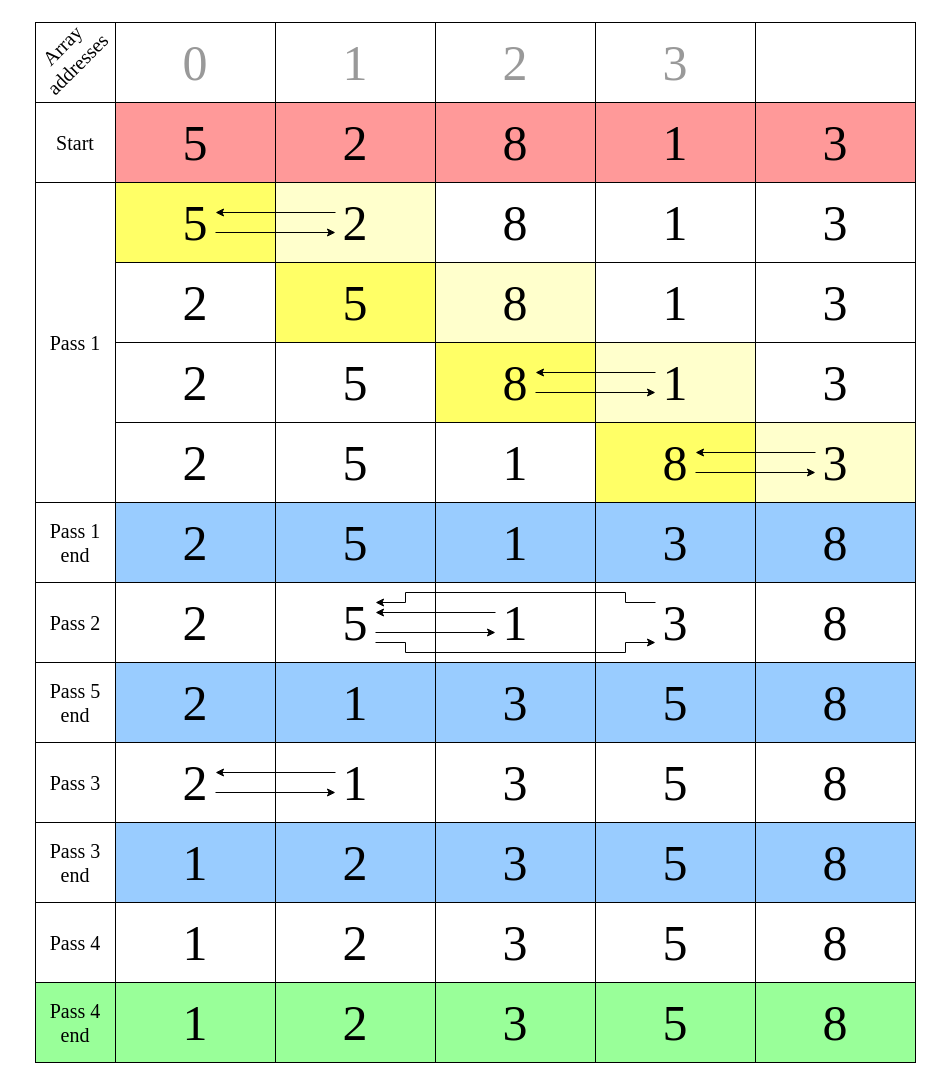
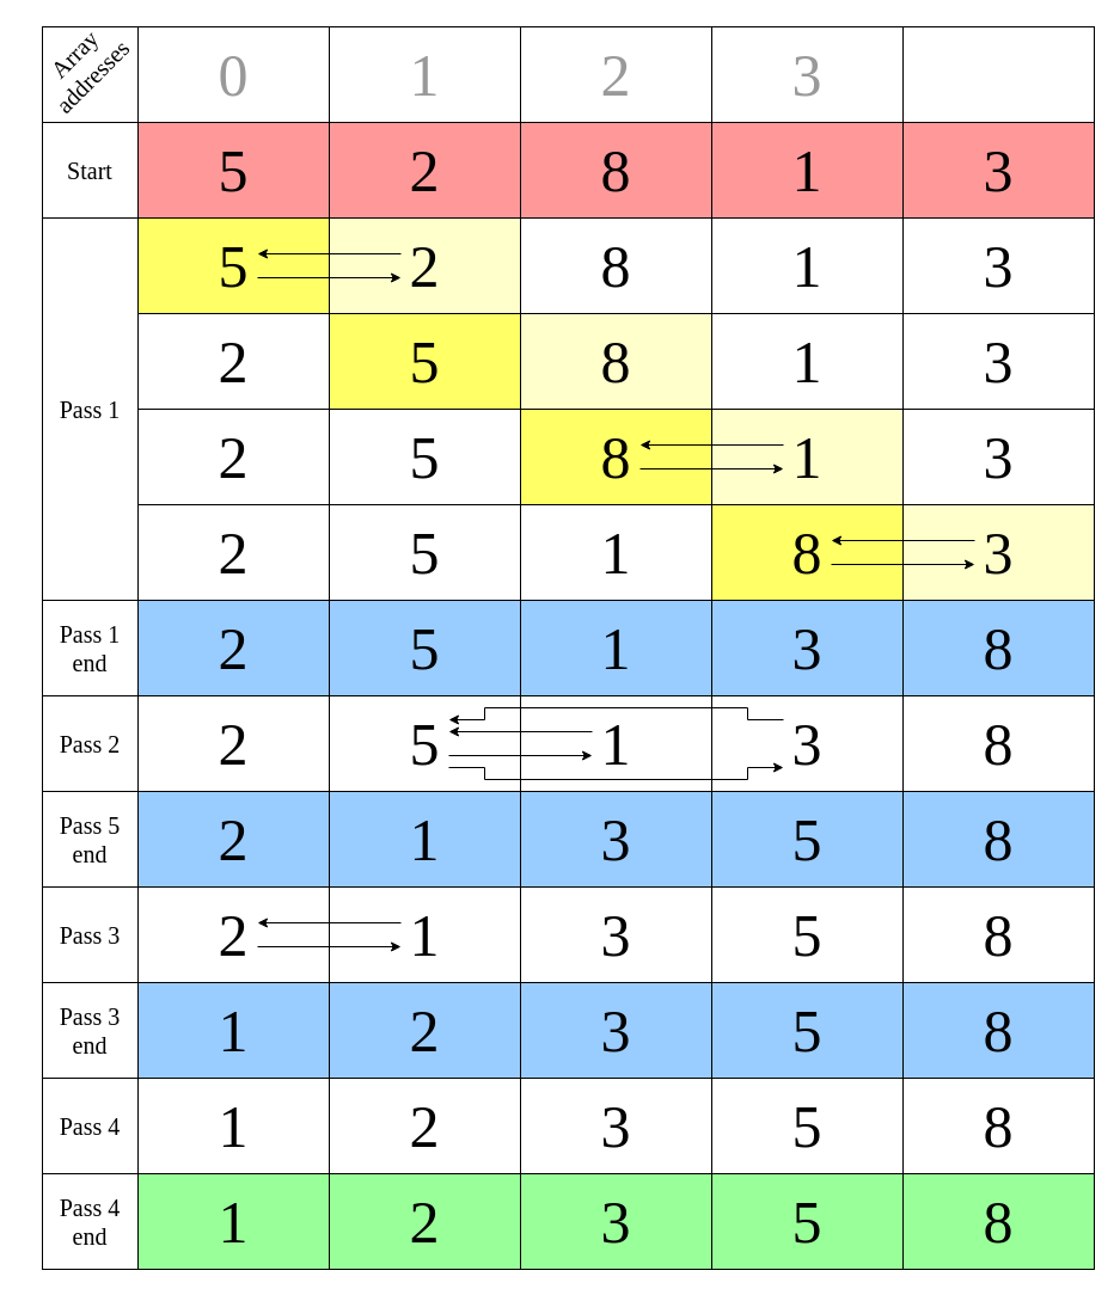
- <mxCell id="140" value="Pass 4&lt;br&gt;end" style="rounded=0;whiteSpace=wrap;html=1;fontSize=20;fontFamily=SF Compact;horizontal=1;fillColor=#99ff99;" vertex="1" parent="12"><mxGeometry y="980" width="80" height="80" as="geometry" x="35" /></mxCell>
+ <mxCell id="140" value="Pass 4&lt;br&gt;end" style="rounded=0;whiteSpace=wrap;html=1;fontSize=20;fontFamily=SF Compact;horizontal=1;" vertex="1" parent="12"><mxGeometry y="980" width="80" height="80" as="geometry" x="35" /></mxCell>
